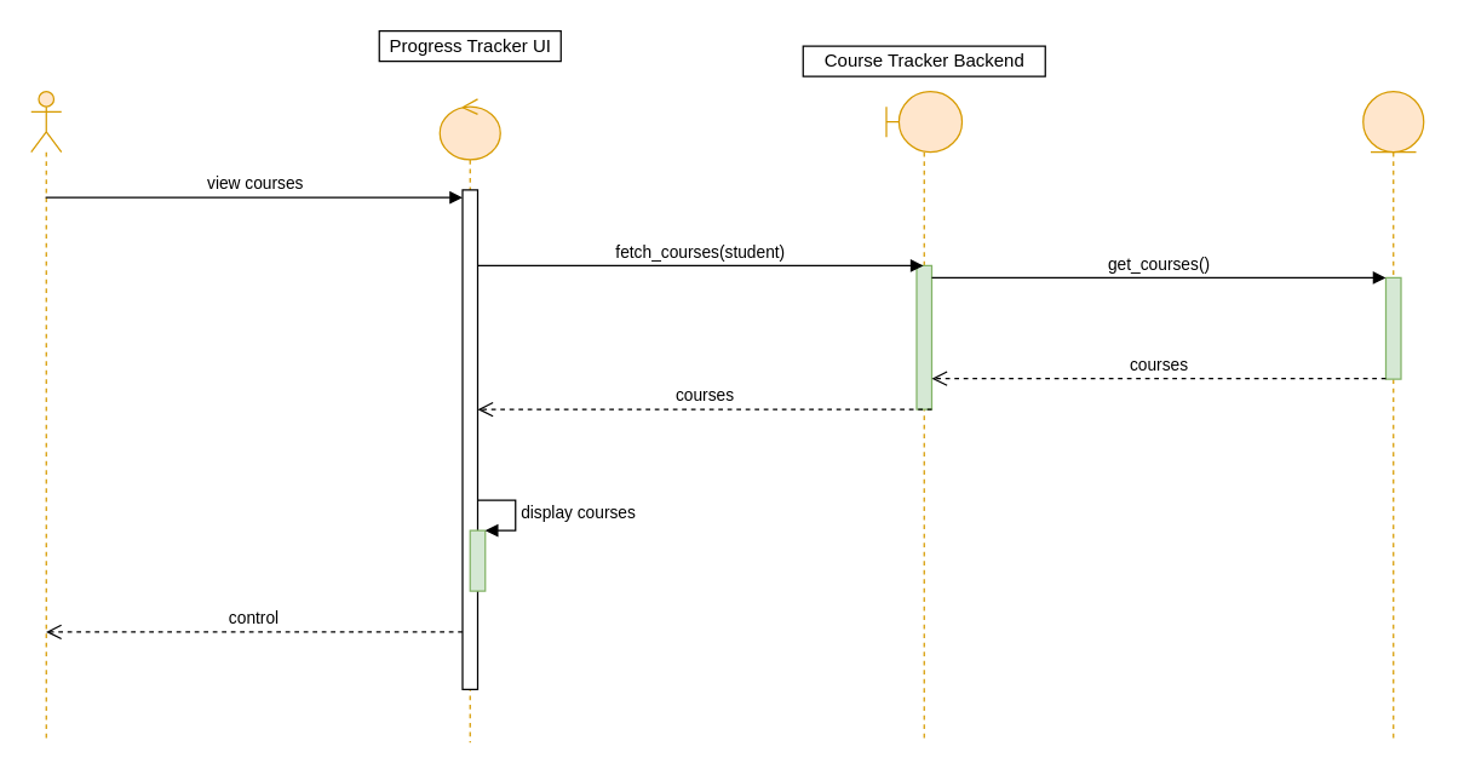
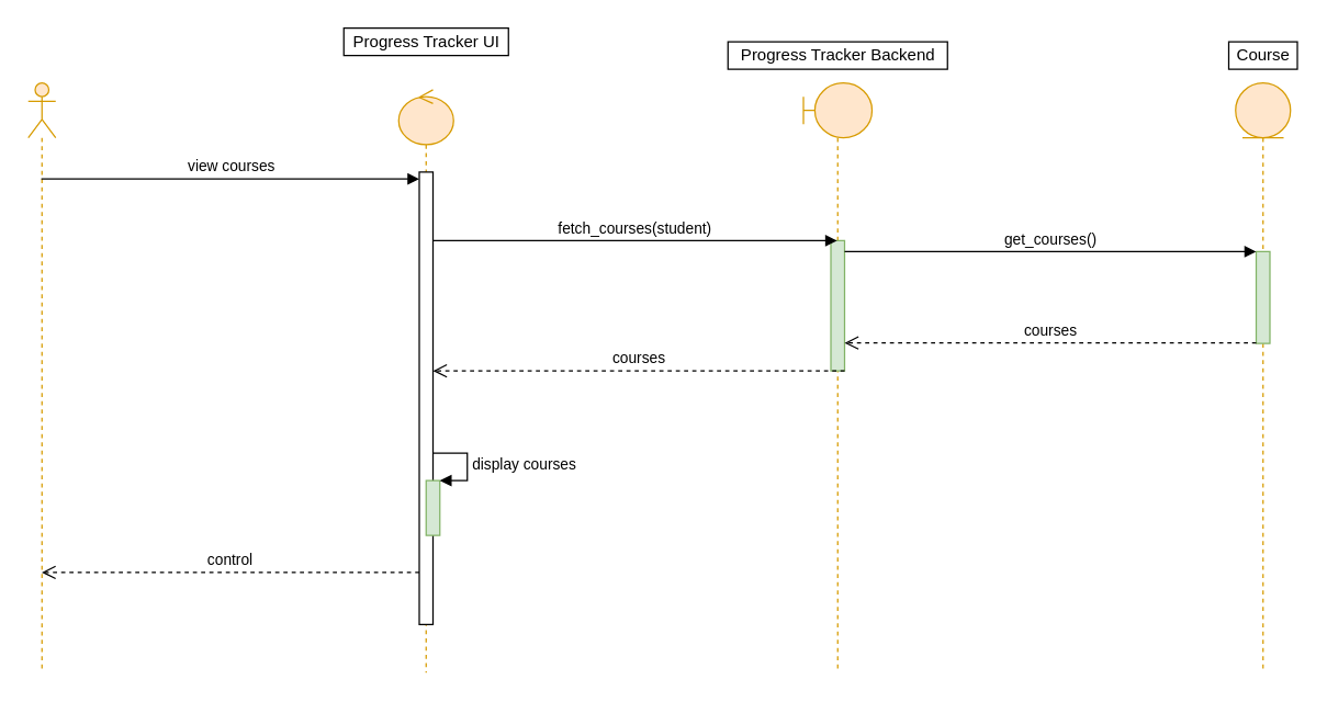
- <mxCell id="10" value="Course Tracker Backend" style="text;html=1;resizable=0;points=[];autosize=1;align=center;verticalAlign=top;spacingTop=-4;fontColor=#000000;labelBackgroundColor=none;strokeColor=#000000;" parent="1" vertex="1"><mxGeometry x="530" y="30" width="160" height="20" as="geometry" /></mxCell>
+ <mxCell id="10" value="Progress Tracker Backend" style="text;html=1;resizable=0;points=[];autosize=1;align=center;verticalAlign=top;spacingTop=-4;fontColor=#000000;labelBackgroundColor=none;strokeColor=#000000;" parent="1" vertex="1"><mxGeometry x="530" y="30" width="160" height="20" as="geometry" /></mxCell>
+ <mxCell id="16" value="Course" style="text;html=1;resizable=0;points=[];autosize=1;align=center;verticalAlign=top;spacingTop=-4;fontColor=#000000;labelBackgroundColor=none;strokeColor=#000000;" parent="1" vertex="1"><mxGeometry x="895" y="30" width="50" height="20" as="geometry" /></mxCell>
